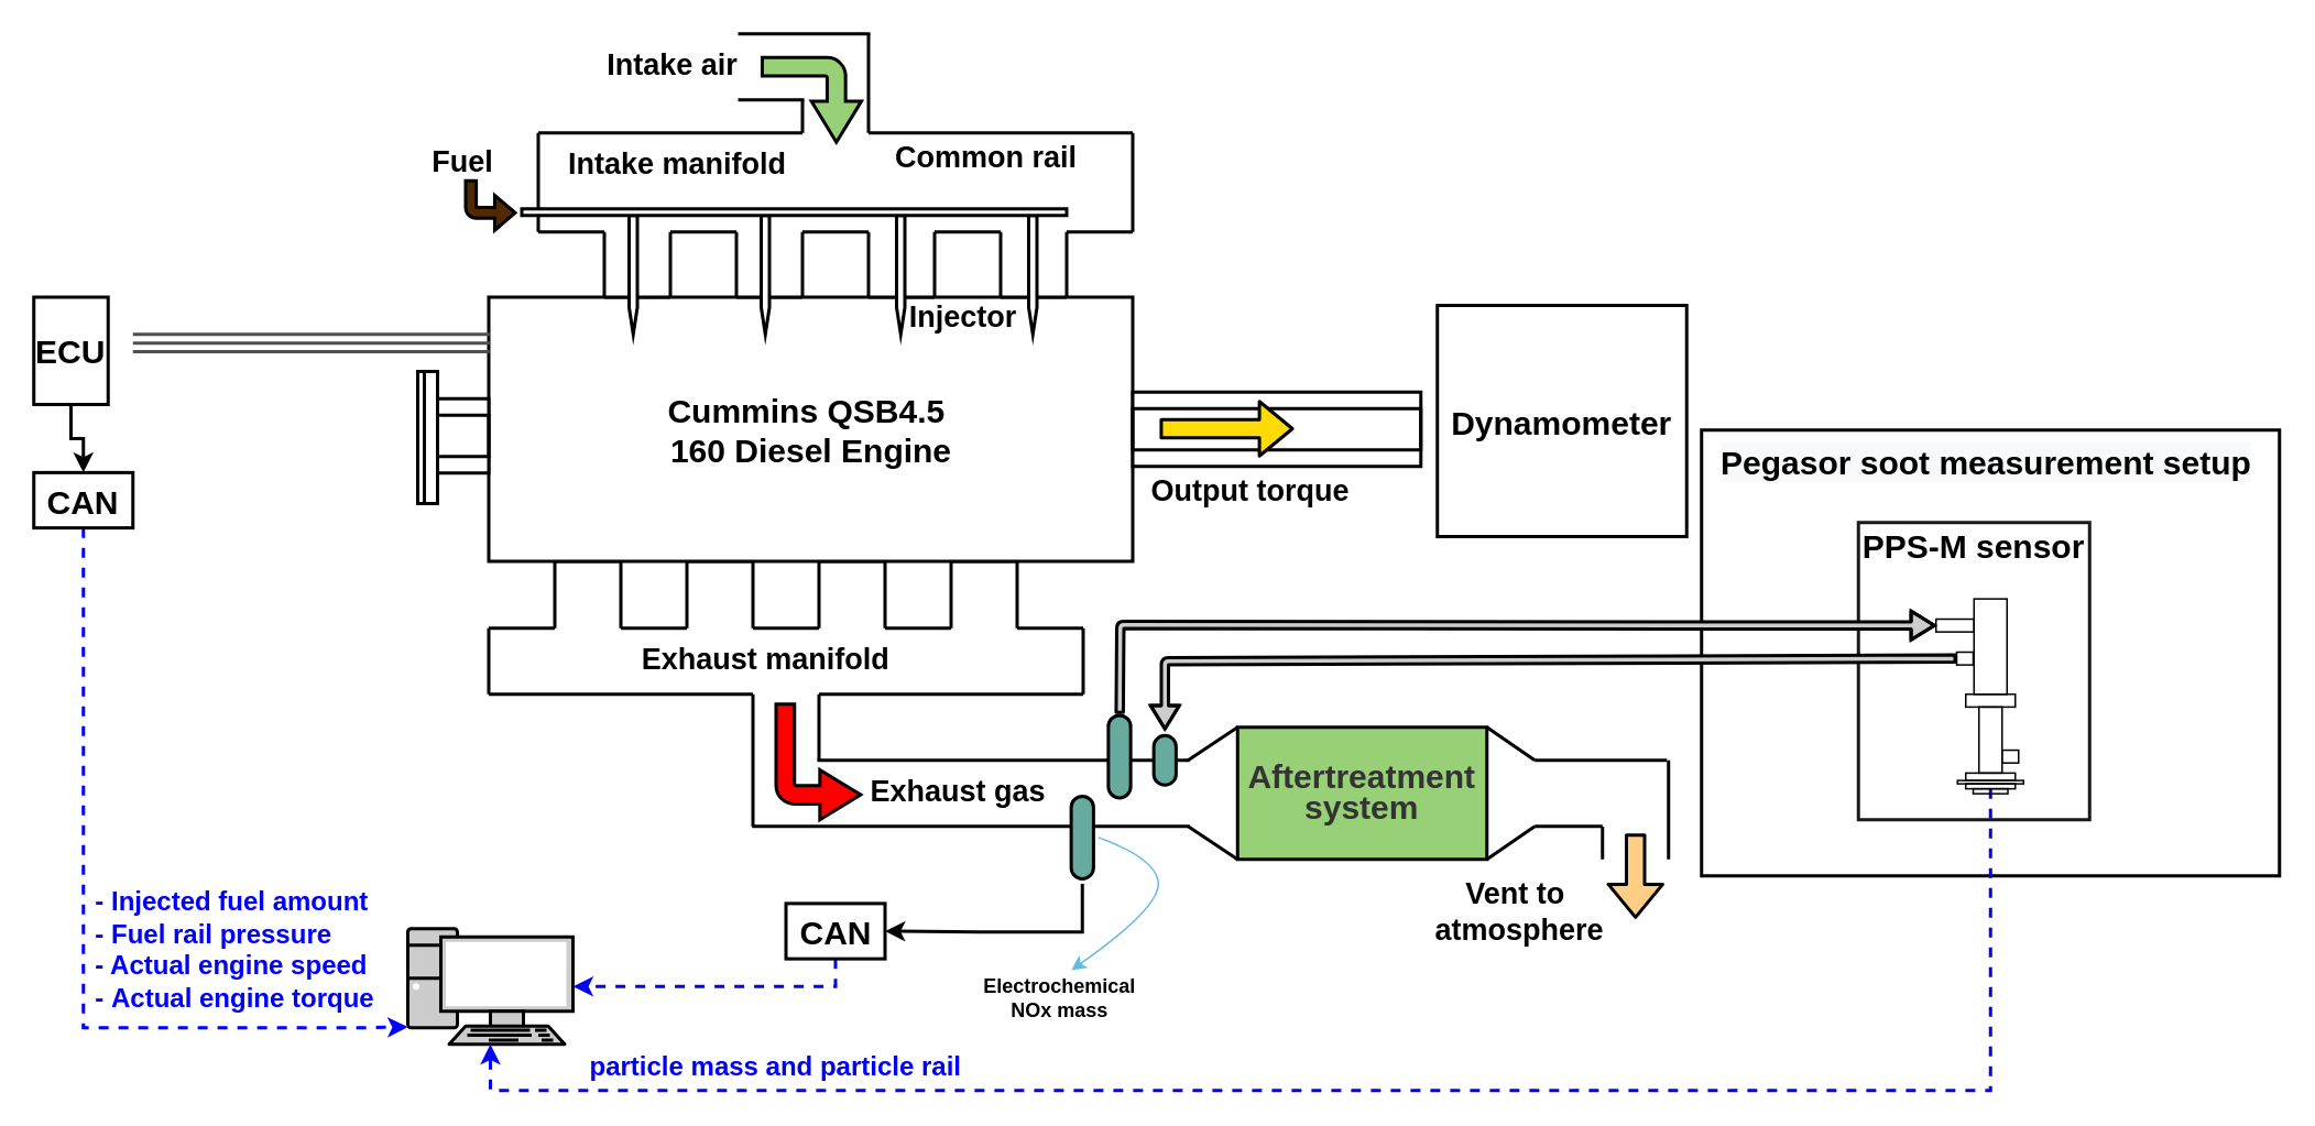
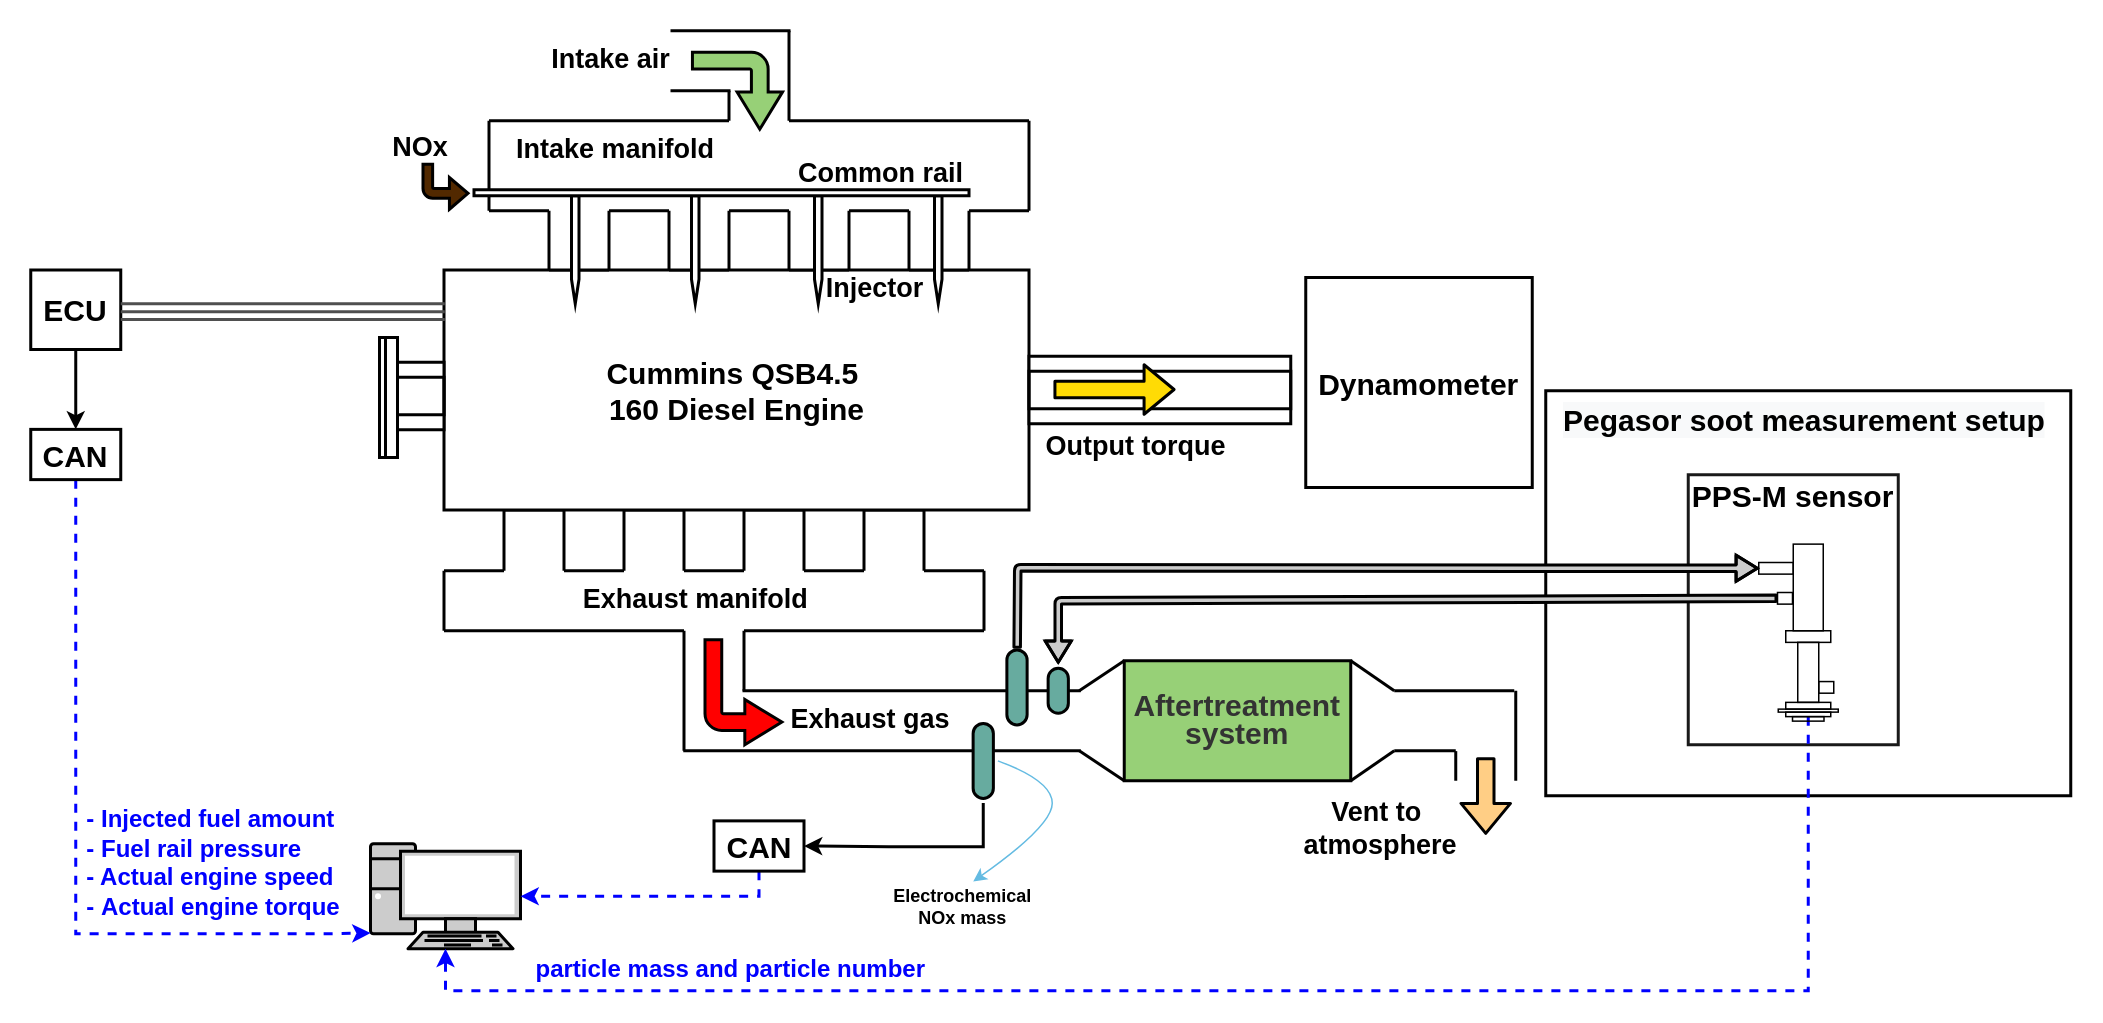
- <mxCell id="36" value="&lt;b&gt;&lt;span style=&quot;line-height: 15.333px&quot;&gt;&lt;font style=&quot;font-size: 18px&quot;&gt;Common rail&lt;/font&gt;&lt;/span&gt;&lt;/b&gt;" style="text;html=1;strokeColor=none;fillColor=none;align=center;verticalAlign=middle;whiteSpace=wrap;rounded=0;" vertex="1" parent="5"><mxGeometry x="201.25" y="26" width="140" height="20" as="geometry" /></mxCell>
+ <mxCell id="36" value="&lt;b&gt;&lt;span style=&quot;line-height: 15.333px&quot;&gt;&lt;font style=&quot;font-size: 18px&quot;&gt;Common rail&lt;/font&gt;&lt;/span&gt;&lt;/b&gt;" style="text;html=1;strokeColor=none;fillColor=none;align=center;verticalAlign=middle;whiteSpace=wrap;rounded=0;" vertex="1" parent="5"><mxGeometry x="191.25" y="46" width="140" height="20" as="geometry" /></mxCell>
- <mxCell id="56" value="&lt;b&gt;&lt;span style=&quot;line-height: 15.333px&quot;&gt;&lt;font style=&quot;font-size: 18px&quot;&gt;Fuel&lt;/font&gt;&lt;/span&gt;&lt;/b&gt;" style="text;html=1;strokeColor=none;fillColor=none;align=center;verticalAlign=middle;whiteSpace=wrap;rounded=0;" vertex="1" parent="1"><mxGeometry x="210" y="89" width="140" height="20" as="geometry" /></mxCell>
+ <mxCell id="56" value="&lt;b&gt;&lt;span style=&quot;line-height: 15.333px&quot;&gt;&lt;font style=&quot;font-size: 18px&quot;&gt;NOx&lt;/font&gt;&lt;/span&gt;&lt;/b&gt;" style="text;html=1;strokeColor=none;fillColor=none;align=center;verticalAlign=middle;whiteSpace=wrap;rounded=0;" vertex="1" parent="1"><mxGeometry x="210" y="89" width="140" height="20" as="geometry" /></mxCell>
- <mxCell id="59" value="&lt;h1&gt;&lt;b&gt;&lt;span style=&quot;line-height: 115%&quot;&gt;&lt;font style=&quot;font-size: 20px&quot;&gt;ECU&lt;/font&gt;&lt;/span&gt;&lt;/b&gt;&lt;/h1&gt;" style="rounded=0;whiteSpace=wrap;html=1;strokeWidth=2;" vertex="1" parent="1"><mxGeometry x="20" y="179.5" width="45" height="65" as="geometry" /></mxCell>
+ <mxCell id="59" value="&lt;h1&gt;&lt;b&gt;&lt;span style=&quot;line-height: 115%&quot;&gt;&lt;font style=&quot;font-size: 20px&quot;&gt;ECU&lt;/font&gt;&lt;/span&gt;&lt;/b&gt;&lt;/h1&gt;" style="rounded=0;whiteSpace=wrap;html=1;strokeWidth=2;" vertex="1" parent="1"><mxGeometry x="20" y="179.5" width="60" height="53" as="geometry" /></mxCell>
- <mxCell id="101" value="&lt;h4 style=&quot;margin-bottom: 0.0pt ; font-size: 16px&quot;&gt;&lt;/h4&gt;&lt;font color=&quot;#0000ff&quot;&gt;&lt;span style=&quot;font-size: 16px&quot;&gt;&lt;b&gt;particle mass and particle rail&lt;/b&gt;&lt;/span&gt;&lt;/font&gt;" style="text;html=1;align=left;verticalAlign=middle;resizable=0;points=[];autosize=1;" vertex="1" parent="1"><mxGeometry x="355.13" y="613.5" width="280" height="40" as="geometry" /></mxCell>
+ <mxCell id="101" value="&lt;h4 style=&quot;margin-bottom: 0.0pt ; font-size: 16px&quot;&gt;&lt;/h4&gt;&lt;font color=&quot;#0000ff&quot;&gt;&lt;span style=&quot;font-size: 16px&quot;&gt;&lt;b&gt;particle mass and particle number&lt;/b&gt;&lt;/span&gt;&lt;/font&gt;" style="text;html=1;align=left;verticalAlign=middle;resizable=0;points=[];autosize=1;" vertex="1" parent="1"><mxGeometry x="355.13" y="613.5" width="280" height="40" as="geometry" /></mxCell>
